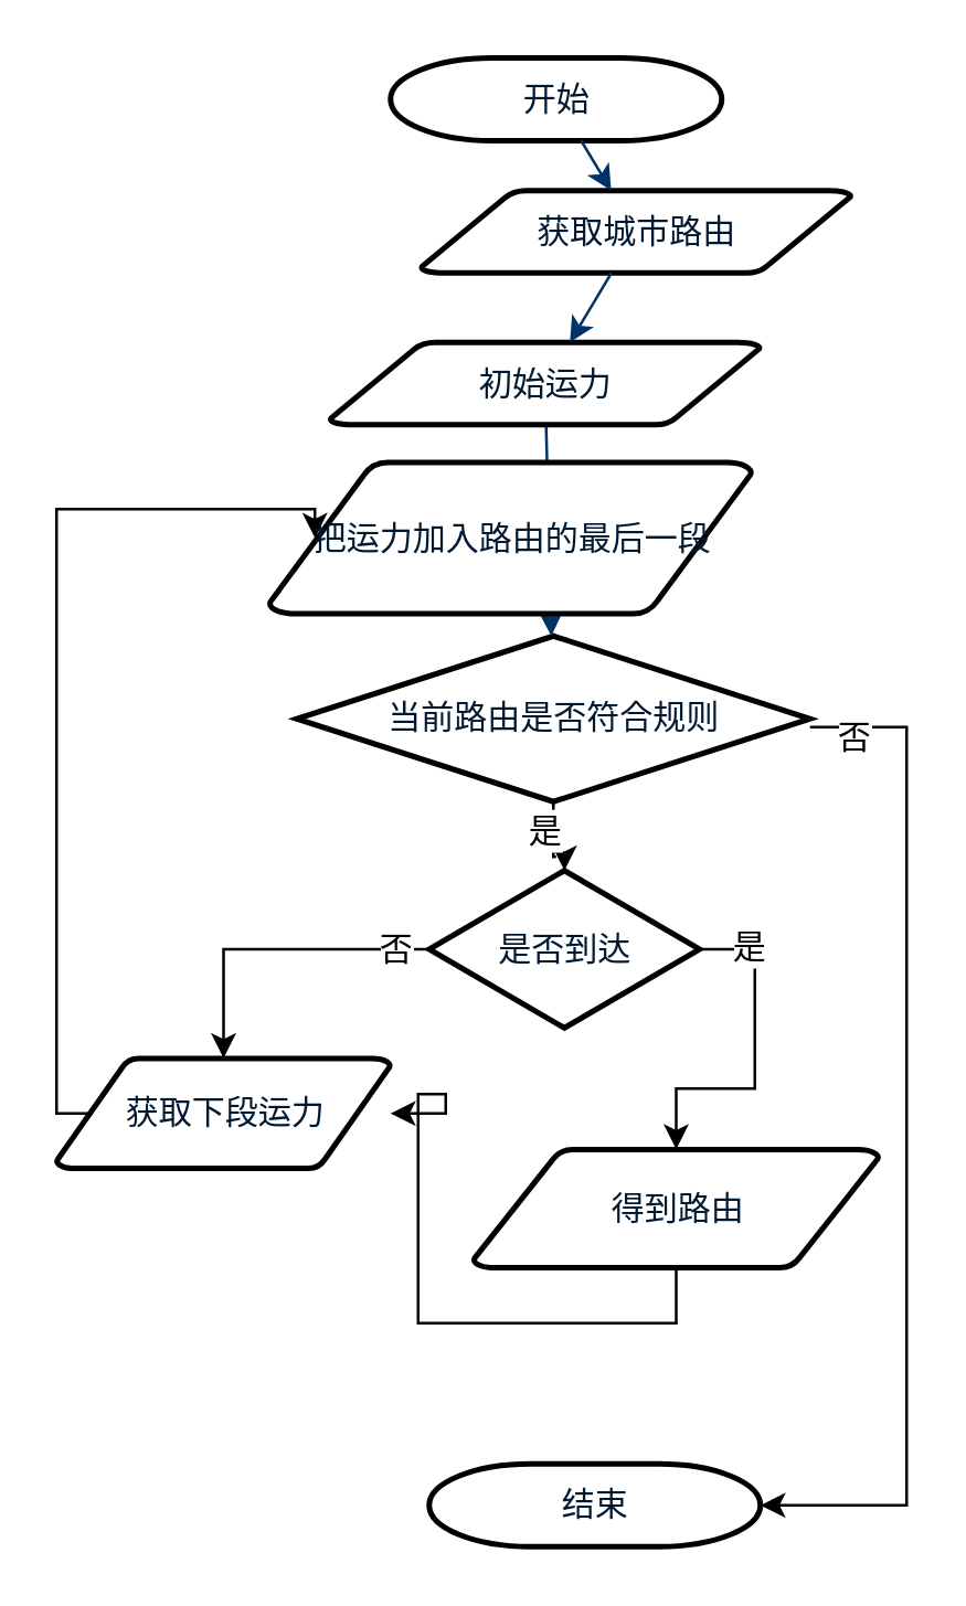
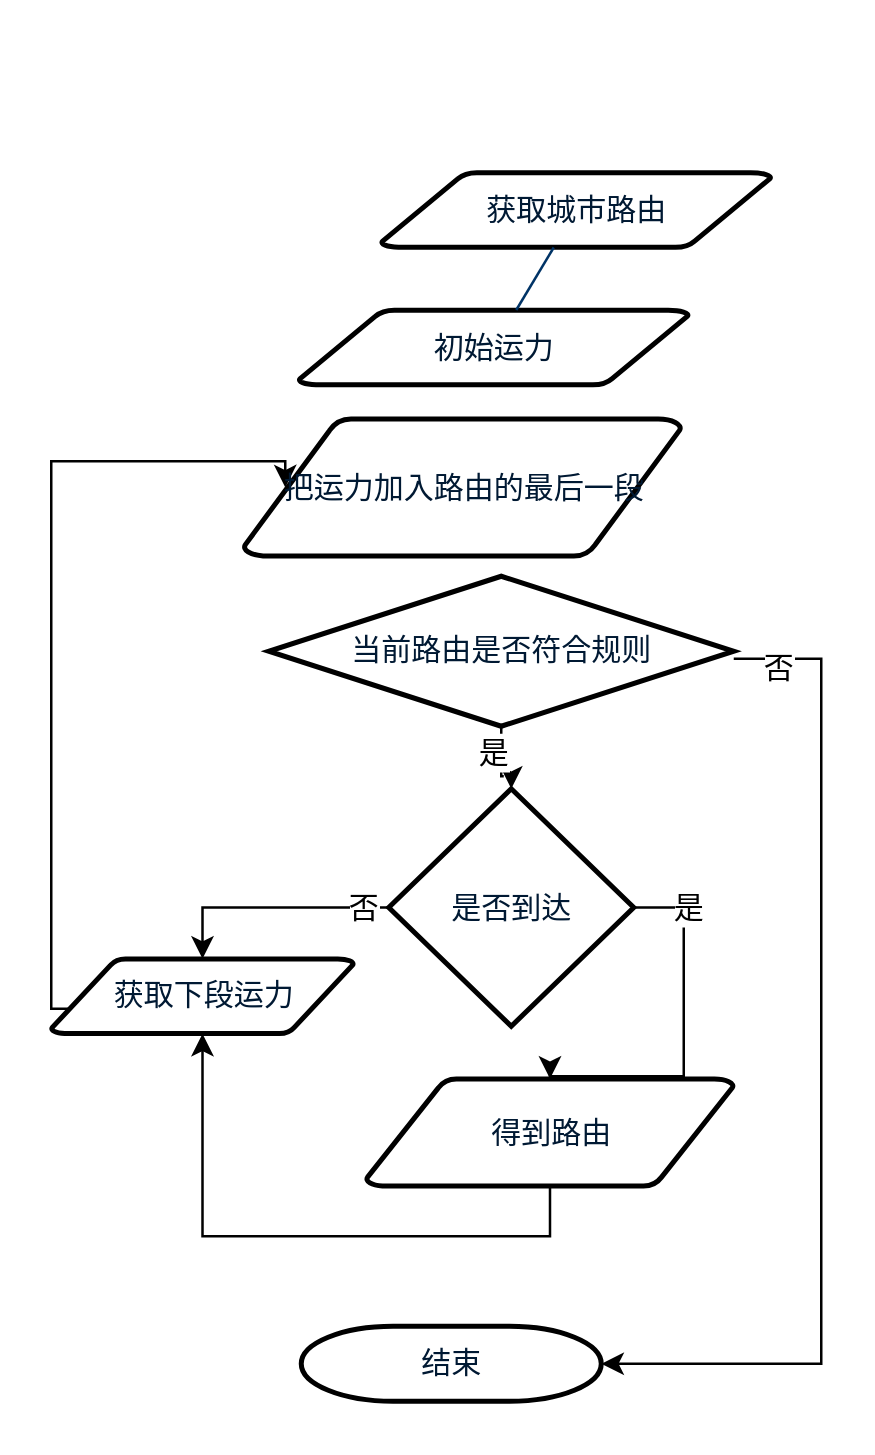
- <mxCell id="2" value="开始" style="shape=mxgraph.flowchart.terminator;fillColor=#FFFFFF;strokeColor=#000000;strokeWidth=2;gradientColor=none;gradientDirection=north;fontColor=#001933;fontStyle=0;html=1;" parent="1" vertex="1"><mxGeometry x="141" y="20.5" width="120" height="30" as="geometry" /></mxCell>
- <mxCell id="9" style="fontColor=#001933;fontStyle=1;strokeColor=#003366;strokeWidth=1;html=1;" parent="1" source="2" target="3" edge="1"><mxGeometry relative="1" as="geometry" /></mxCell>
- <mxCell id="22" style="fontColor=#001933;fontStyle=1;strokeColor=#003366;strokeWidth=1;html=1;" parent="1" source="3" target="21" edge="1"><mxGeometry relative="1" as="geometry"><mxPoint x="198.263" y="178.5" as="targetPoint" /><mxPoint x="200.368" y="128.5" as="sourcePoint" /></mxGeometry></mxCell>
+ <mxCell id="22" style="fontColor=#001933;fontStyle=1;strokeColor=#003366;strokeWidth=1;html=1;endArrow=none;" parent="1" source="3" target="21" edge="1"><mxGeometry relative="1" as="geometry"><mxPoint x="198.263" y="178.5" as="targetPoint" /><mxPoint x="200.368" y="128.5" as="sourcePoint" /></mxGeometry></mxCell>
- <mxCell id="10" style="fontColor=#001933;fontStyle=1;strokeColor=#003366;strokeWidth=1;html=1;" parent="1" source="21" target="8" edge="1"><mxGeometry relative="1" as="geometry"><mxPoint x="204" y="265" as="targetPoint" /></mxGeometry></mxCell>
- <mxCell id="16" value="是否到达" style="shape=mxgraph.flowchart.decision;fillColor=#FFFFFF;strokeColor=#000000;strokeWidth=2;gradientColor=none;gradientDirection=north;fontColor=#001933;fontStyle=0;html=1;" parent="1" vertex="1"><mxGeometry x="155" y="315" width="98" height="57" as="geometry" /></mxCell>
+ <mxCell id="16" value="是否到达" style="shape=mxgraph.flowchart.decision;fillColor=#FFFFFF;strokeColor=#000000;strokeWidth=2;gradientColor=none;gradientDirection=north;fontColor=#001933;fontStyle=0;html=1;" parent="1" vertex="1"><mxGeometry x="155" y="315" width="98" height="95" as="geometry" /></mxCell>
- <mxCell id="18" value="获取下段运力" style="shape=mxgraph.flowchart.data;fillColor=#FFFFFF;strokeColor=#000000;strokeWidth=2;gradientColor=none;gradientDirection=north;fontColor=#001933;fontStyle=0;html=1;" parent="1" vertex="1"><mxGeometry x="20" y="383" width="121" height="40" as="geometry" /></mxCell>
+ <mxCell id="18" value="获取下段运力" style="shape=mxgraph.flowchart.data;fillColor=#FFFFFF;strokeColor=#000000;strokeWidth=2;gradientColor=none;gradientDirection=north;fontColor=#001933;fontStyle=0;html=1;" parent="1" vertex="1"><mxGeometry x="20" y="383" width="121" height="30" as="geometry" /></mxCell>
- <mxCell id="20" value="得到路由" style="shape=mxgraph.flowchart.data;fillColor=#FFFFFF;strokeColor=#000000;strokeWidth=2;gradientColor=none;gradientDirection=north;fontColor=#001933;fontStyle=0;html=1;" parent="1" vertex="1"><mxGeometry x="171" y="416" width="147" height="43" as="geometry" /></mxCell>
+ <mxCell id="20" value="得到路由" style="shape=mxgraph.flowchart.data;fillColor=#FFFFFF;strokeColor=#000000;strokeWidth=2;gradientColor=none;gradientDirection=north;fontColor=#001933;fontStyle=0;html=1;" parent="1" vertex="1"><mxGeometry x="146" y="431" width="147" height="43" as="geometry" /></mxCell>
- <mxCell id="11" value="结束" style="shape=mxgraph.flowchart.terminator;fillColor=#FFFFFF;strokeColor=#000000;strokeWidth=2;gradientColor=none;gradientDirection=north;fontColor=#001933;fontStyle=0;html=1;" parent="1" vertex="1"><mxGeometry x="155" y="530" width="120" height="30" as="geometry" /></mxCell>
+ <mxCell id="11" value="结束" style="shape=mxgraph.flowchart.terminator;fillColor=#FFFFFF;strokeColor=#000000;strokeWidth=2;gradientColor=none;gradientDirection=north;fontColor=#001933;fontStyle=0;html=1;" parent="1" vertex="1"><mxGeometry x="120" y="530" width="120" height="30" as="geometry" /></mxCell>
